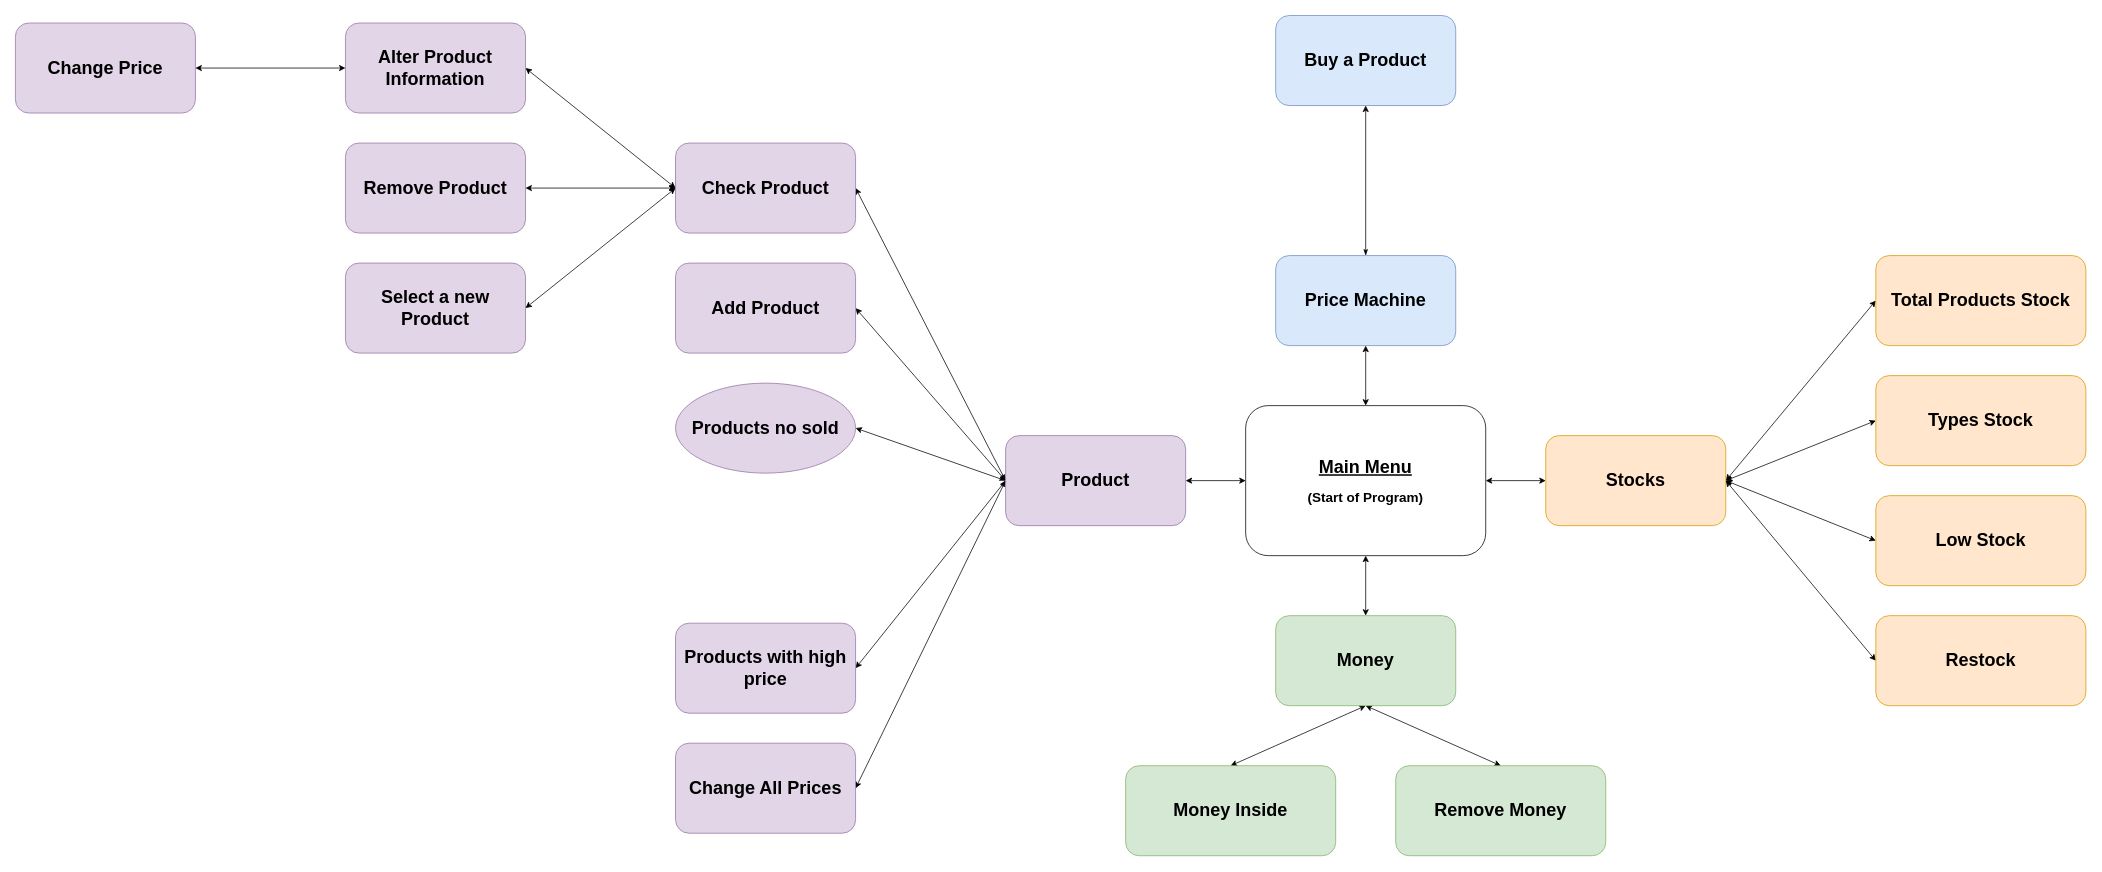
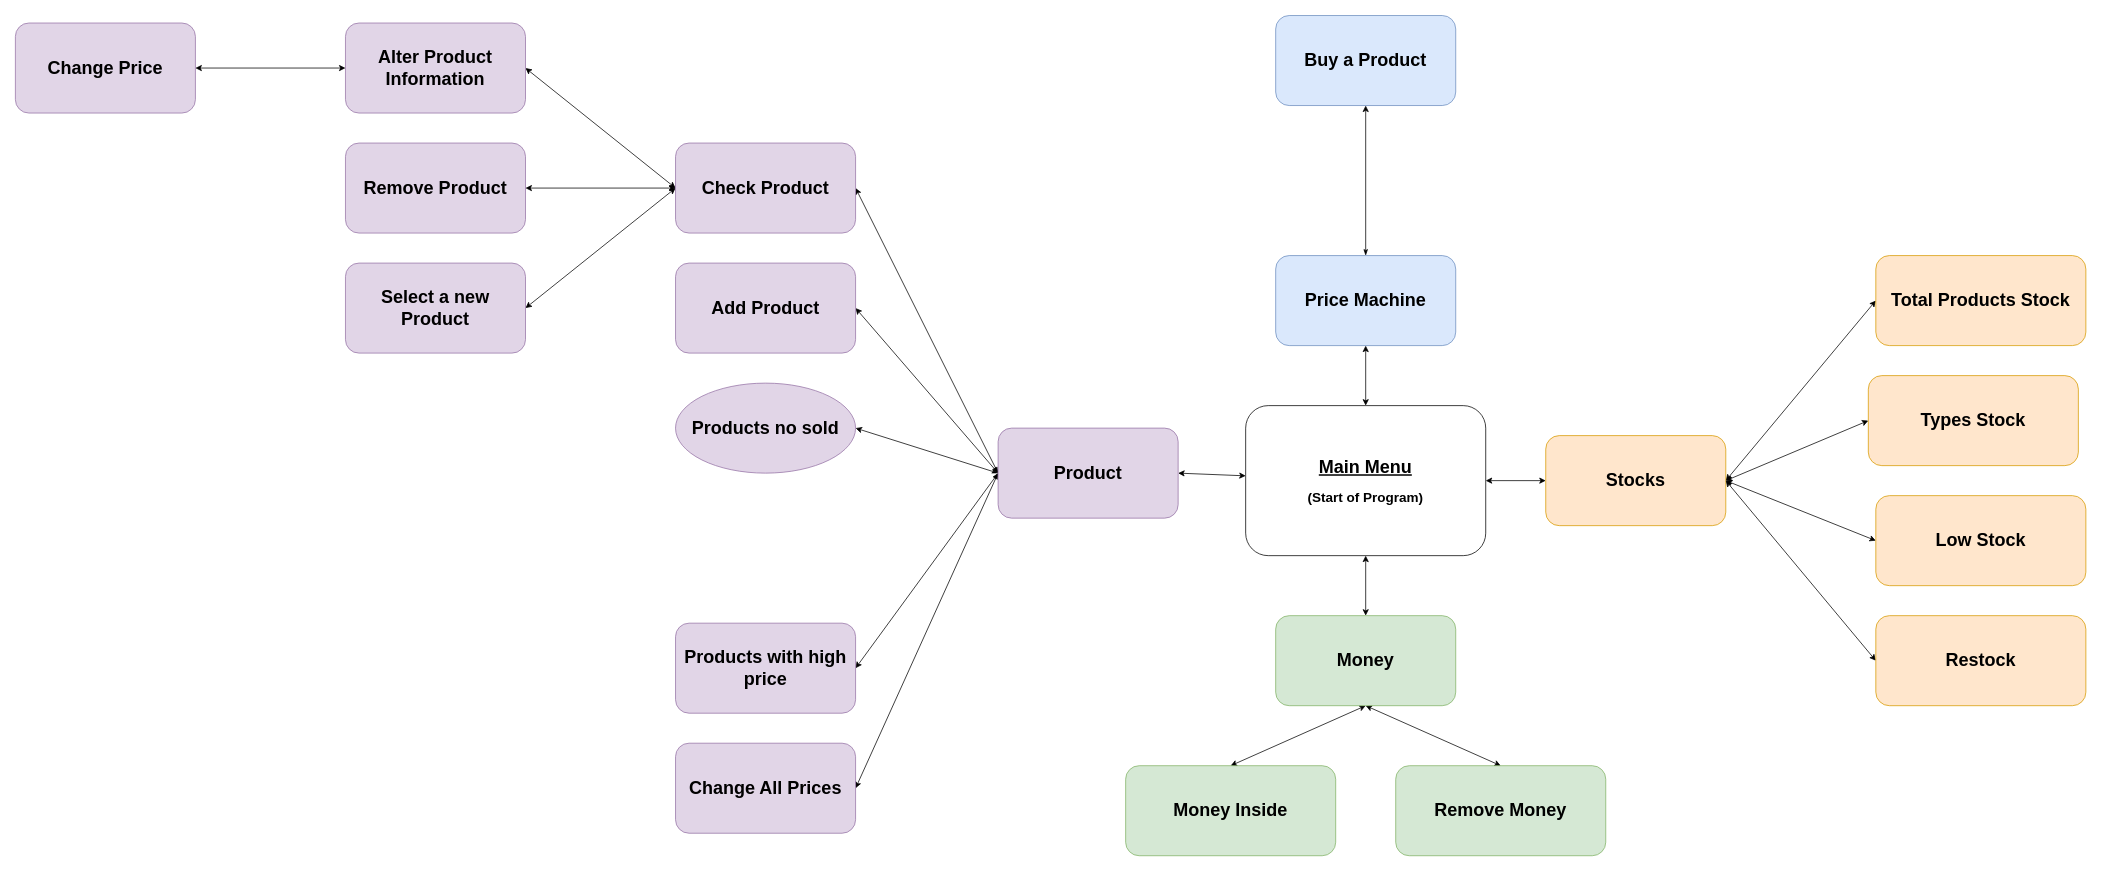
- <mxCell id="14" value="&lt;h1&gt;Types Stock&lt;/h1&gt;" style="rounded=1;whiteSpace=wrap;html=1;fillColor=#ffe6cc;strokeColor=#d79b00;" parent="1" vertex="1"><mxGeometry x="2500" width="280" height="120" as="geometry" y="500" /></mxCell>
+ <mxCell id="14" value="&lt;h1&gt;Types Stock&lt;/h1&gt;" style="rounded=1;whiteSpace=wrap;html=1;fillColor=#ffe6cc;strokeColor=#d79b00;" parent="1" vertex="1"><mxGeometry x="2490" y="500" width="280" height="120" as="geometry" /></mxCell>
- <mxCell id="29" value="&lt;h1&gt;Product&lt;/h1&gt;" style="rounded=1;whiteSpace=wrap;html=1;fillColor=#e1d5e7;strokeColor=#9673a6;" parent="1" vertex="1"><mxGeometry x="1340" y="580" width="240" height="120" as="geometry" /></mxCell>
+ <mxCell id="29" value="&lt;h1&gt;Product&lt;/h1&gt;" style="rounded=1;whiteSpace=wrap;html=1;fillColor=#e1d5e7;strokeColor=#9673a6;" parent="1" vertex="1"><mxGeometry x="1330" y="570" width="240" height="120" as="geometry" /></mxCell>
